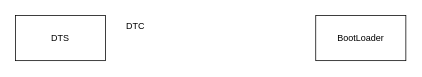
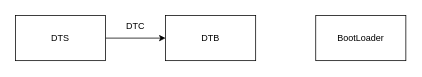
+ <mxCell id="2" value="" style="edgeStyle=orthogonalEdgeStyle;rounded=0;orthogonalLoop=1;jettySize=auto;html=1;" edge="1" parent="1" source="3" target="4"><mxGeometry relative="1" as="geometry" /></mxCell>
+ <mxCell id="4" value="DTB" style="rounded=0;whiteSpace=wrap;html=1;" vertex="1" parent="1"><mxGeometry x="220" y="20" width="120" height="60" as="geometry" /></mxCell>
